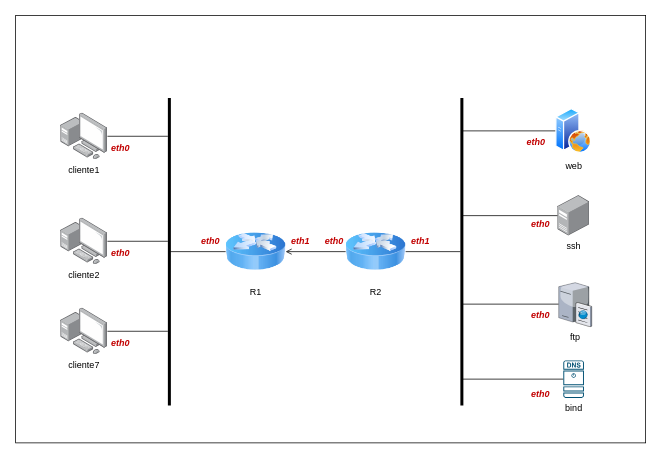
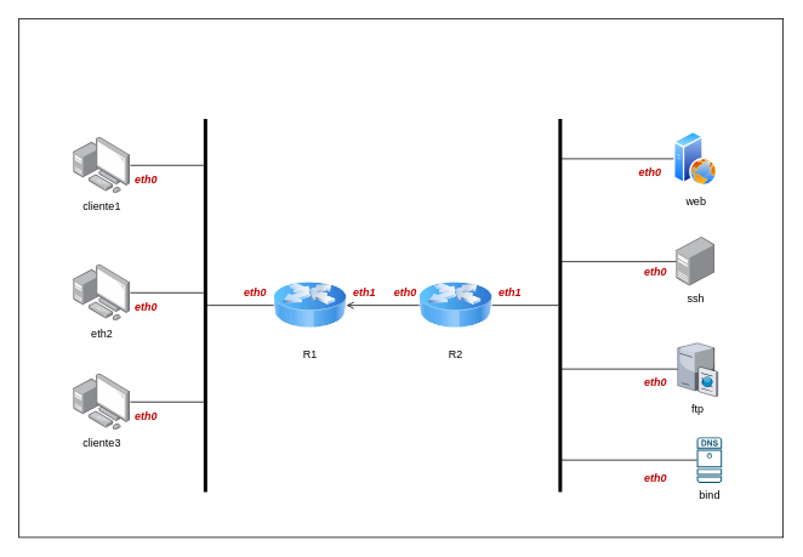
- <mxCell id="12" value="cliente2" style="image;points=[];aspect=fixed;html=1;align=center;shadow=0;dashed=0;image=img/lib/allied_telesis/computer_and_terminals/Personal_Computer_with_Server.svg;" parent="1" vertex="1"><mxGeometry x="80" y="290" width="62.4" height="62.4" as="geometry" /></mxCell>
+ <mxCell id="12" value="eth2" style="image;points=[];aspect=fixed;html=1;align=center;shadow=0;dashed=0;image=img/lib/allied_telesis/computer_and_terminals/Personal_Computer_with_Server.svg;" parent="1" vertex="1"><mxGeometry x="80" y="290" width="62.4" height="62.4" as="geometry" /></mxCell>
- <mxCell id="14" value="cliente7" style="image;points=[];aspect=fixed;html=1;align=center;shadow=0;dashed=0;image=img/lib/allied_telesis/computer_and_terminals/Personal_Computer_with_Server.svg;" parent="1" vertex="1"><mxGeometry x="80" y="410" width="62.4" height="62.4" as="geometry" /></mxCell>
+ <mxCell id="14" value="cliente3" style="image;points=[];aspect=fixed;html=1;align=center;shadow=0;dashed=0;image=img/lib/allied_telesis/computer_and_terminals/Personal_Computer_with_Server.svg;" parent="1" vertex="1"><mxGeometry x="80" y="410" width="62.4" height="62.4" as="geometry" /></mxCell>
- <mxCell id="16" value="bind" style="sketch=0;points=[[0.015,0.015,0],[0.985,0.015,0],[0.985,0.985,0],[0.015,0.985,0],[0.25,0,0],[0.5,0,0],[0.75,0,0],[1,0.25,0],[1,0.5,0],[1,0.75,0],[0.75,1,0],[0.5,1,0],[0.25,1,0],[0,0.75,0],[0,0.5,0],[0,0.25,0]];verticalLabelPosition=bottom;html=1;verticalAlign=top;aspect=fixed;align=center;pointerEvents=1;shape=mxgraph.cisco19.dns_server;fillColor=#005073;strokeColor=none;" parent="1" vertex="1"><mxGeometry x="750.25" y="480" width="27.5" height="50" as="geometry" /></mxCell>
+ <mxCell id="16" value="bind" style="sketch=0;points=[[0.015,0.015,0],[0.985,0.015,0],[0.985,0.985,0],[0.015,0.985,0],[0.25,0,0],[0.5,0,0],[0.75,0,0],[1,0.25,0],[1,0.5,0],[1,0.75,0],[0.75,1,0],[0.5,1,0],[0.25,1,0],[0,0.75,0],[0,0.5,0],[0,0.25,0]];verticalLabelPosition=bottom;html=1;verticalAlign=top;aspect=fixed;align=center;pointerEvents=1;shape=mxgraph.cisco19.dns_server;fillColor=#005073;strokeColor=none;" parent="1" vertex="1"><mxGeometry x="765.25" y="480" width="27.5" height="50" as="geometry" /></mxCell>
